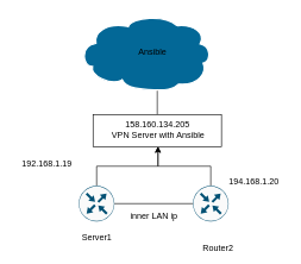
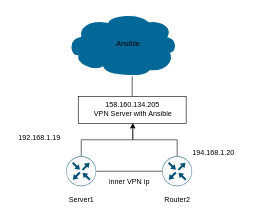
- <mxCell id="14" value="inner LAN ip" style="text;html=1;align=center;verticalAlign=middle;resizable=0;points=[];autosize=1;strokeColor=none;fillColor=none;" vertex="1" parent="1"><mxGeometry x="170" y="288" width="90" height="30" as="geometry" /></mxCell>
+ <mxCell id="14" value="inner VPN ip" style="text;html=1;align=center;verticalAlign=middle;resizable=0;points=[];autosize=1;strokeColor=none;fillColor=none;" vertex="1" parent="1"><mxGeometry x="170" y="288" width="90" height="30" as="geometry" /></mxCell>
- <mxCell id="9" value="Router2" style="text;html=1;align=center;verticalAlign=middle;resizable=0;points=[];autosize=1;strokeColor=none;fillColor=none;" vertex="1" parent="1"><mxGeometry x="270" y="333" width="70" height="30" as="geometry" /></mxCell>
+ <mxCell id="9" value="Router2" style="text;html=1;align=center;verticalAlign=middle;resizable=0;points=[];autosize=1;strokeColor=none;fillColor=none;" vertex="1" parent="1"><mxGeometry x="260" y="318" width="70" height="30" as="geometry" /></mxCell>
